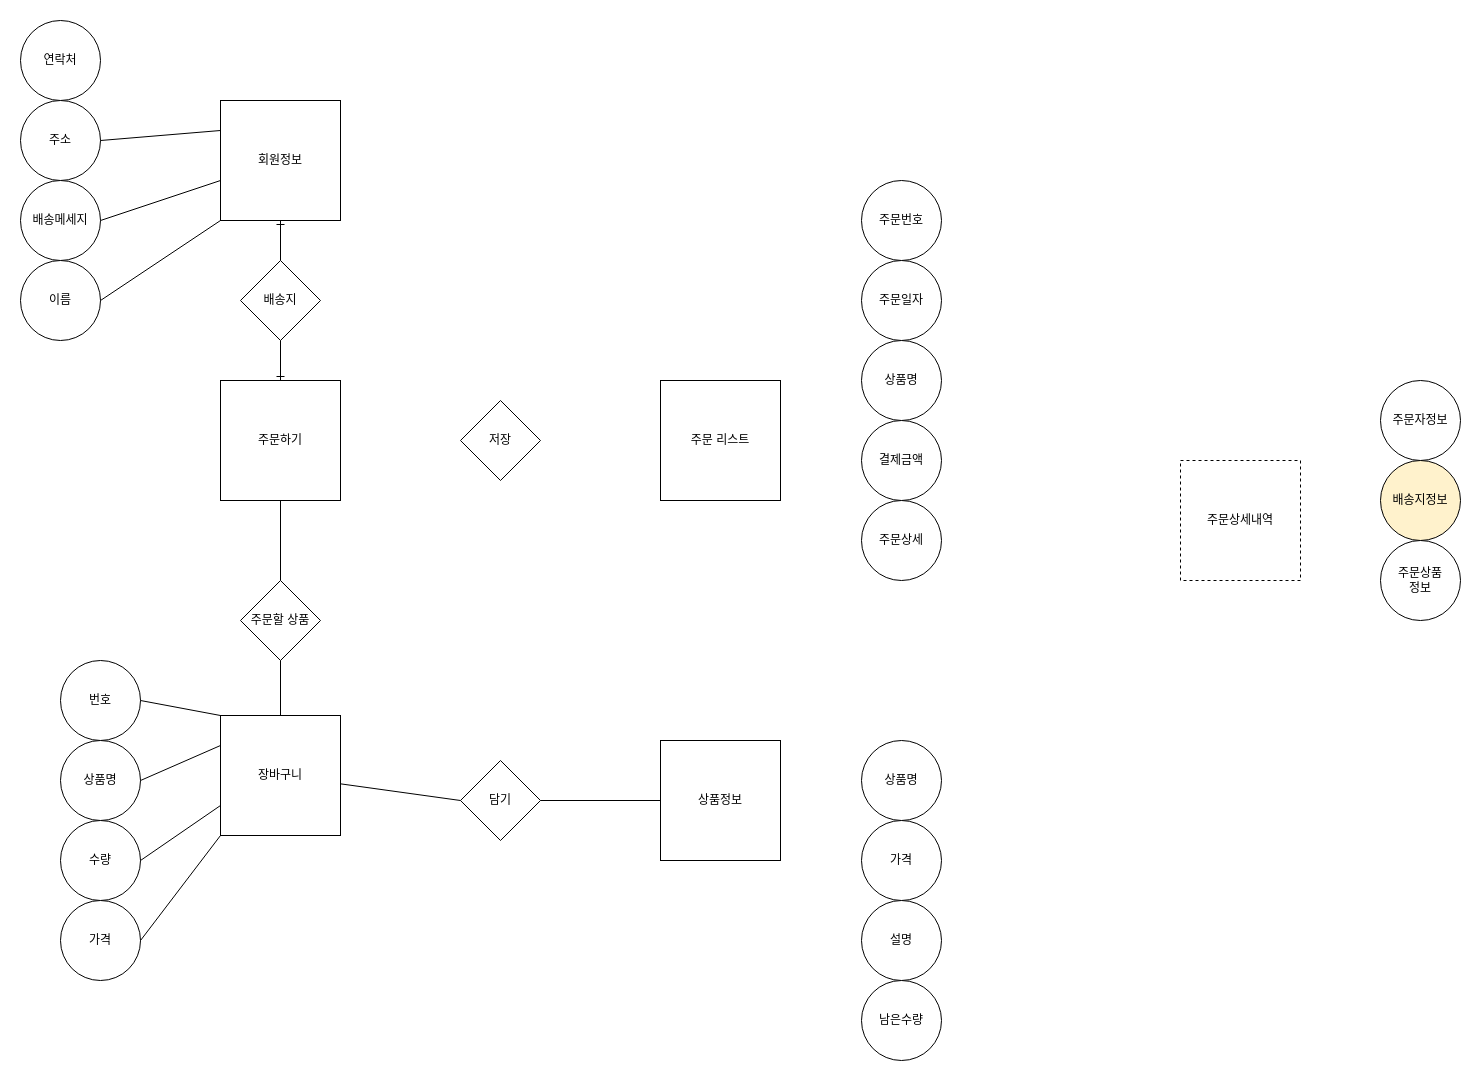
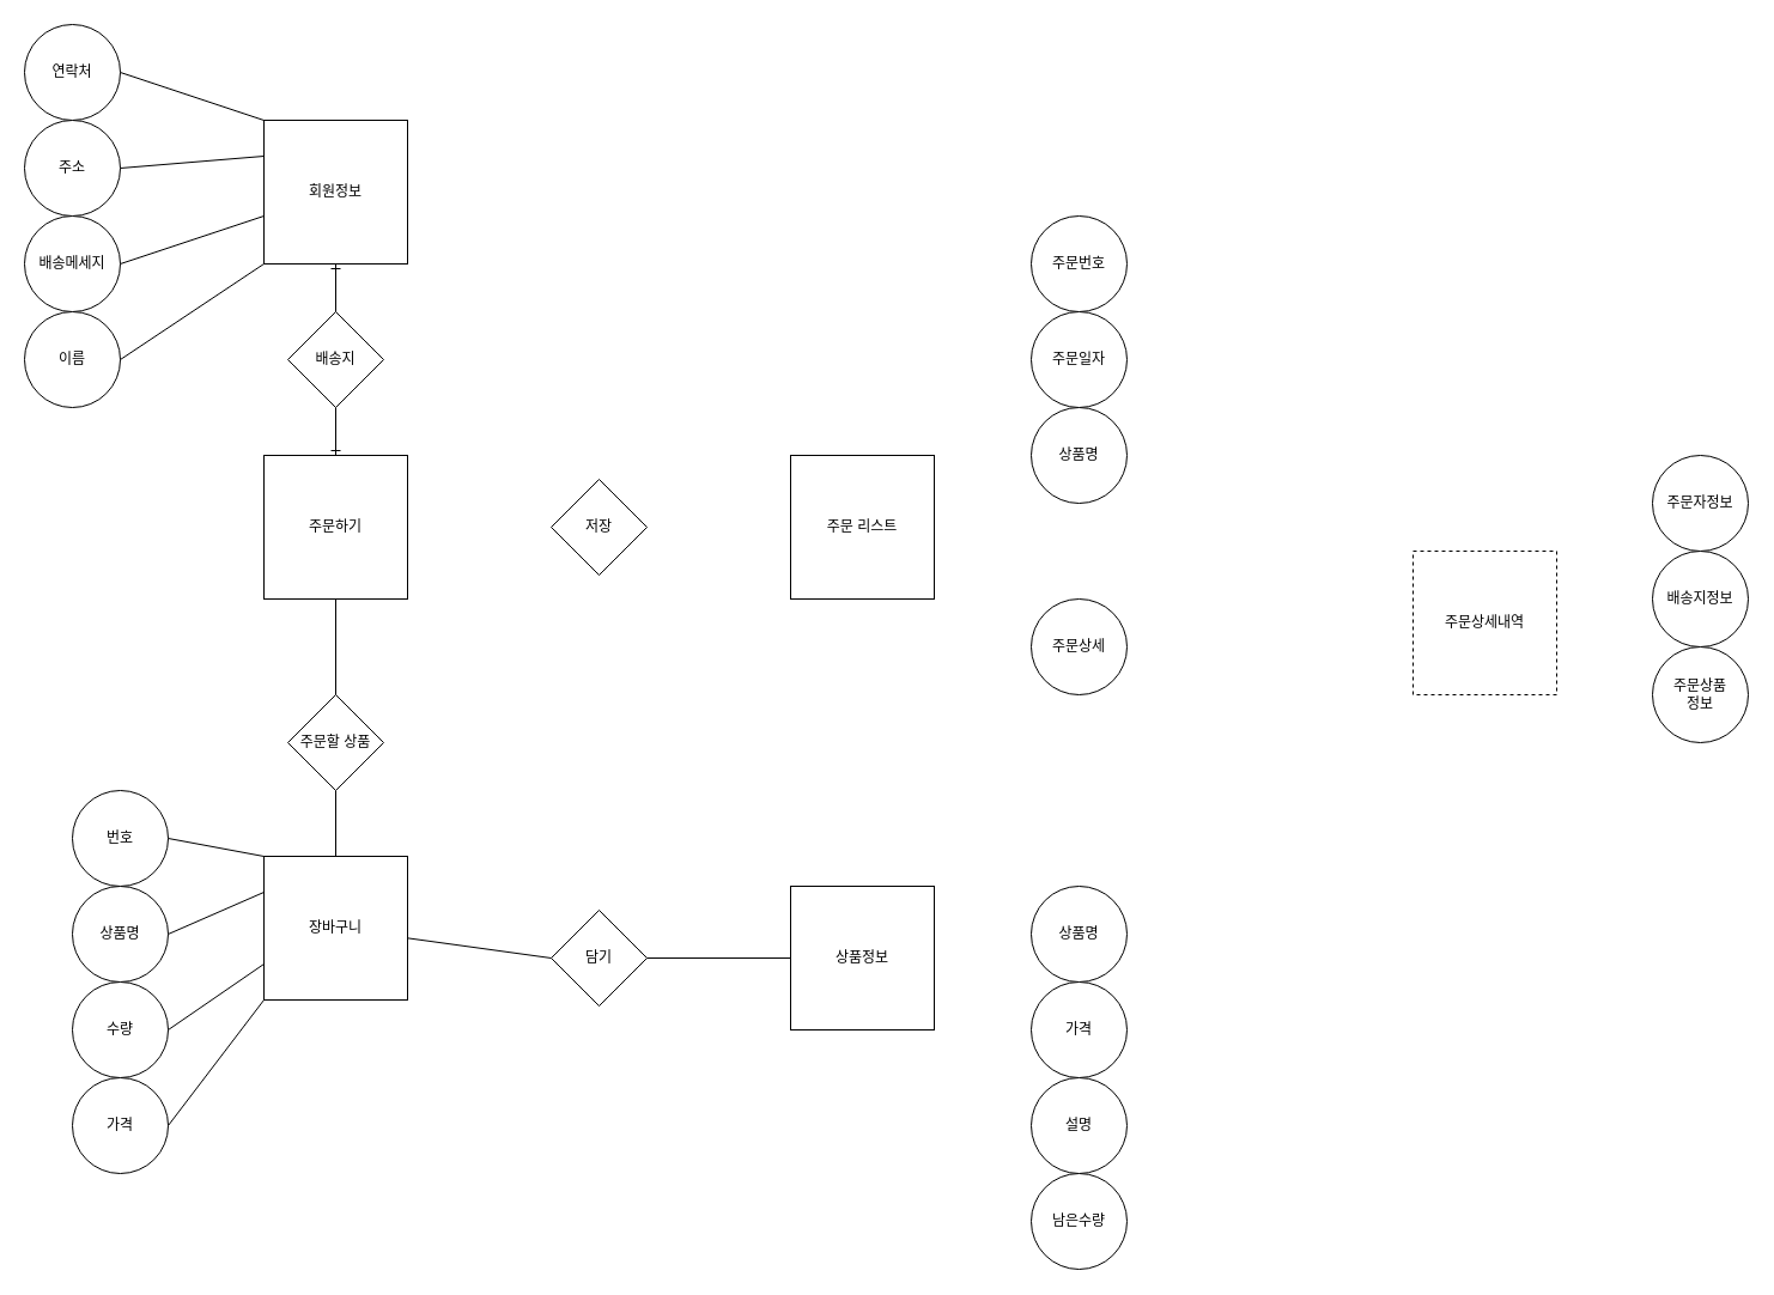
+ <mxCell id="39" value="" style="endArrow=none;html=1;strokeWidth=1;fontSize=12;fontColor=#000000;entryX=0;entryY=0;entryDx=0;entryDy=0;exitX=1;exitY=0.5;exitDx=0;exitDy=0;" edge="1" parent="1" source="12" target="8"><mxGeometry width="50" height="50" relative="1" as="geometry"><mxPoint x="370" y="620" as="sourcePoint" /><mxPoint x="420" y="570" as="targetPoint" /></mxGeometry></mxCell>
- <mxCell id="32" value="결제금액" style="ellipse;whiteSpace=wrap;html=1;aspect=fixed;strokeWidth=1;fontSize=12;fontColor=#000000;" vertex="1" parent="1"><mxGeometry x="861" y="420" width="80" height="80" as="geometry" /></mxCell>
- <mxCell id="37" value="배송지정보" style="ellipse;whiteSpace=wrap;html=1;aspect=fixed;strokeWidth=1;fontSize=12;fontColor=#000000;fillColor=#fff2cc;" vertex="1" parent="1"><mxGeometry x="1380" y="460" width="80" height="80" as="geometry" /></mxCell>
+ <mxCell id="37" value="배송지정보" style="ellipse;whiteSpace=wrap;html=1;aspect=fixed;strokeWidth=1;fontSize=12;fontColor=#000000;" vertex="1" parent="1"><mxGeometry x="1380" y="460" width="80" height="80" as="geometry" /></mxCell>
